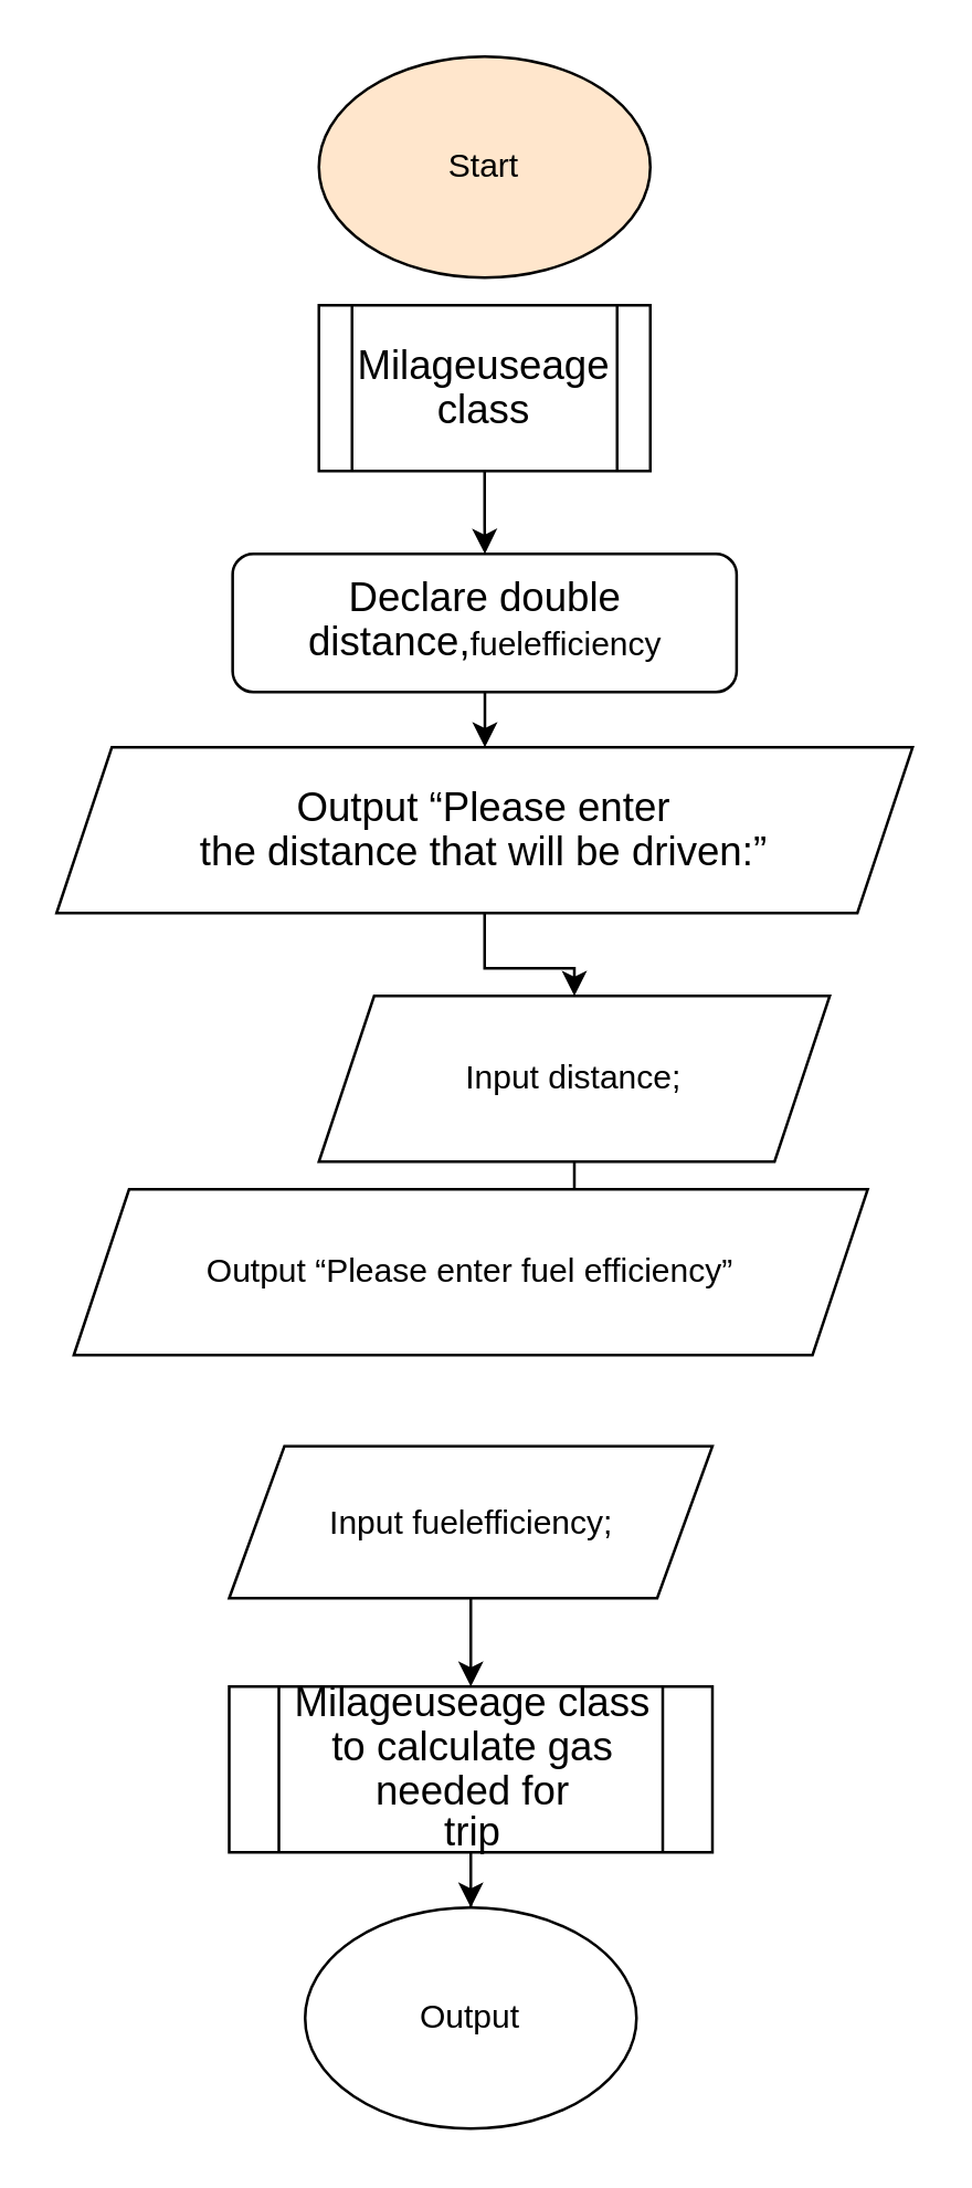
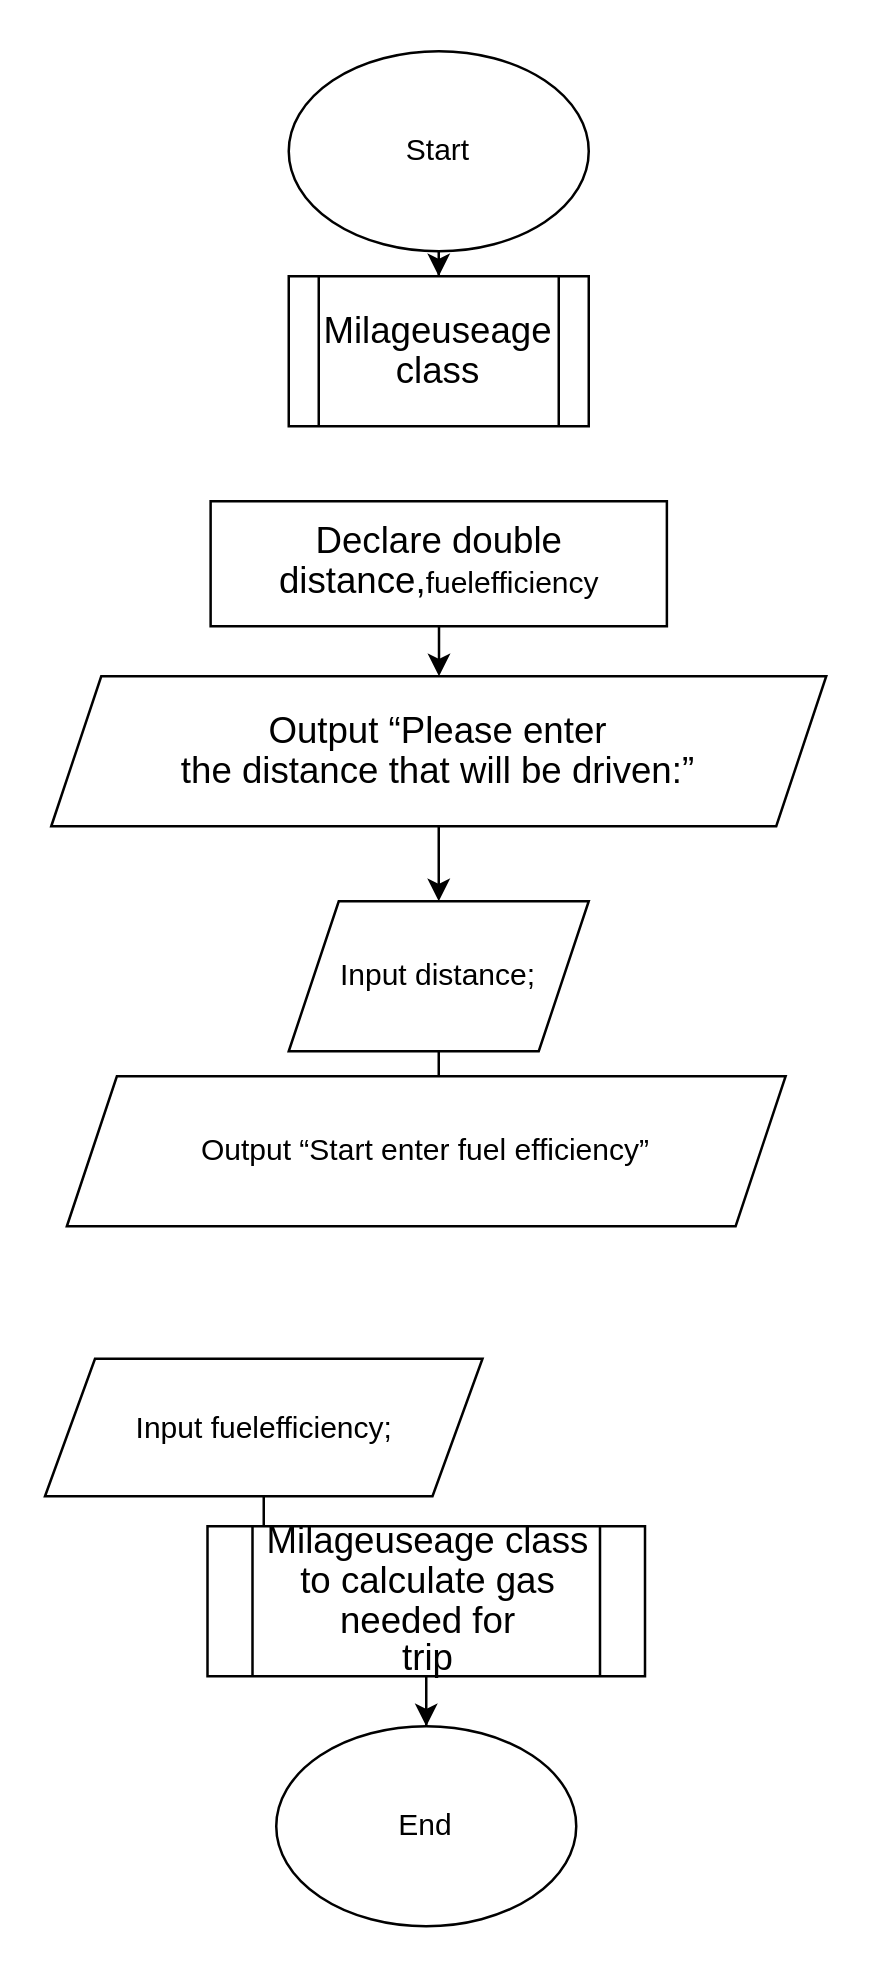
- <mxCell id="3" value="Start" style="ellipse;whiteSpace=wrap;html=1;fillColor=#ffe6cc;" parent="1" vertex="1"><mxGeometry x="115" y="20" width="120" height="80" as="geometry" /></mxCell>
+ <mxCell id="3" value="Start" style="ellipse;whiteSpace=wrap;html=1;" parent="1" vertex="1"><mxGeometry x="115" y="20" width="120" height="80" as="geometry" /></mxCell>
+ <mxCell id="2" value="" style="edgeStyle=orthogonalEdgeStyle;rounded=0;orthogonalLoop=1;jettySize=auto;html=1;" parent="1" source="3" target="5" edge="1"><mxGeometry relative="1" as="geometry" /></mxCell>
- <mxCell id="4" value="" style="edgeStyle=orthogonalEdgeStyle;rounded=0;orthogonalLoop=1;jettySize=auto;html=1;" edge="1" parent="1" source="5" target="17"><mxGeometry relative="1" as="geometry" /></mxCell>
- <mxCell id="17" value="&lt;span style=&quot;font-size: 11.0pt ; line-height: 107% ; font-family: &amp;#34;calibri&amp;#34; , sans-serif&quot;&gt;Declare double distance,&lt;span style=&quot;font-family: &amp;#34;helvetica&amp;#34; ; font-size: 12px&quot;&gt;fuelefficiency&lt;/span&gt;&lt;br&gt;&lt;/span&gt;" style="whiteSpace=wrap;html=1;rounded=1;" vertex="1" parent="1"><mxGeometry x="83.75" y="200" width="182.5" height="50" as="geometry" /></mxCell>
+ <mxCell id="17" value="&lt;span style=&quot;font-size: 11.0pt ; line-height: 107% ; font-family: &amp;#34;calibri&amp;#34; , sans-serif&quot;&gt;Declare double distance,&lt;span style=&quot;font-family: &amp;#34;helvetica&amp;#34; ; font-size: 12px&quot;&gt;fuelefficiency&lt;/span&gt;&lt;br&gt;&lt;/span&gt;" style="whiteSpace=wrap;html=1;" vertex="1" parent="1"><mxGeometry x="83.75" y="200" width="182.5" height="50" as="geometry" /></mxCell>
- <mxCell id="9" value="&lt;p class=&quot;MsoNormal&quot;&gt;Input distance;&lt;/p&gt;" style="shape=parallelogram;perimeter=parallelogramPerimeter;whiteSpace=wrap;html=1;fixedSize=1;" parent="1" vertex="1"><mxGeometry x="115" y="360" width="185" height="60" as="geometry" /></mxCell>
+ <mxCell id="9" value="&lt;p class=&quot;MsoNormal&quot;&gt;Input distance;&lt;/p&gt;" style="shape=parallelogram;perimeter=parallelogramPerimeter;whiteSpace=wrap;html=1;fixedSize=1;" parent="1" vertex="1"><mxGeometry x="115" y="360" width="120" height="60" as="geometry" /></mxCell>
- <mxCell id="10" value="&lt;p class=&quot;MsoNormal&quot;&gt;Output “Please enter fuel efficiency”&lt;/p&gt;" style="shape=parallelogram;perimeter=parallelogramPerimeter;whiteSpace=wrap;html=1;fixedSize=1;" parent="1" vertex="1"><mxGeometry x="26.25" y="430" width="287.5" height="60" as="geometry" /></mxCell>
+ <mxCell id="10" value="&lt;p class=&quot;MsoNormal&quot;&gt;Output “Start enter fuel efficiency”&lt;/p&gt;" style="shape=parallelogram;perimeter=parallelogramPerimeter;whiteSpace=wrap;html=1;fixedSize=1;" parent="1" vertex="1"><mxGeometry x="26.25" y="430" width="287.5" height="60" as="geometry" /></mxCell>
- <mxCell id="12" value="&lt;p class=&quot;MsoNormal&quot;&gt;Input fuelefficiency;&lt;/p&gt;" style="shape=parallelogram;perimeter=parallelogramPerimeter;whiteSpace=wrap;html=1;fixedSize=1;" parent="1" vertex="1"><mxGeometry x="82.5" y="523" width="175" height="55" as="geometry" /></mxCell>
+ <mxCell id="12" value="&lt;p class=&quot;MsoNormal&quot;&gt;Input fuelefficiency;&lt;/p&gt;" style="shape=parallelogram;perimeter=parallelogramPerimeter;whiteSpace=wrap;html=1;fixedSize=1;" parent="1" vertex="1"><mxGeometry x="17.5" y="543" width="175" height="55" as="geometry" /></mxCell>
- <mxCell id="14" value="Output" style="ellipse;whiteSpace=wrap;html=1;" parent="1" vertex="1"><mxGeometry x="110" y="690" width="120" height="80" as="geometry" /></mxCell>
+ <mxCell id="14" value="End" style="ellipse;whiteSpace=wrap;html=1;" parent="1" vertex="1"><mxGeometry x="110" y="690" width="120" height="80" as="geometry" /></mxCell>
